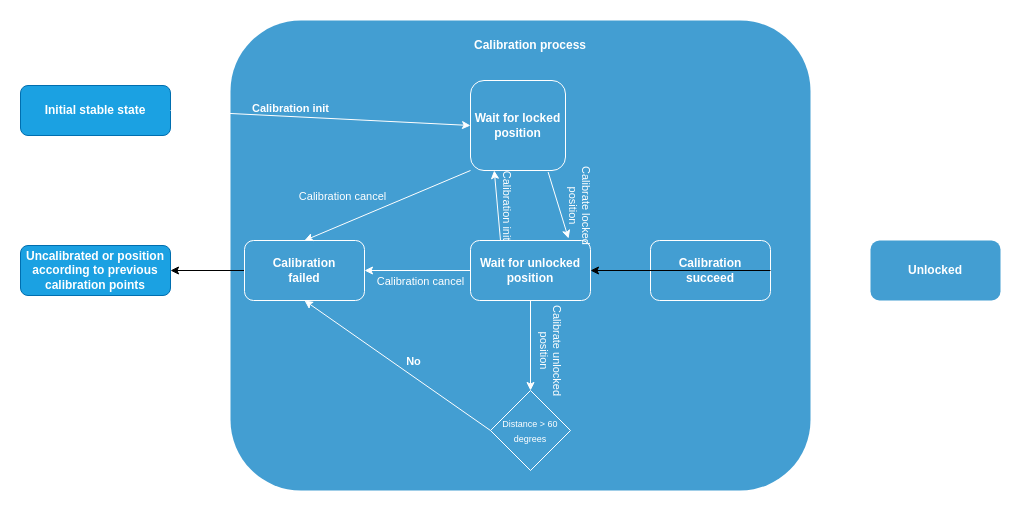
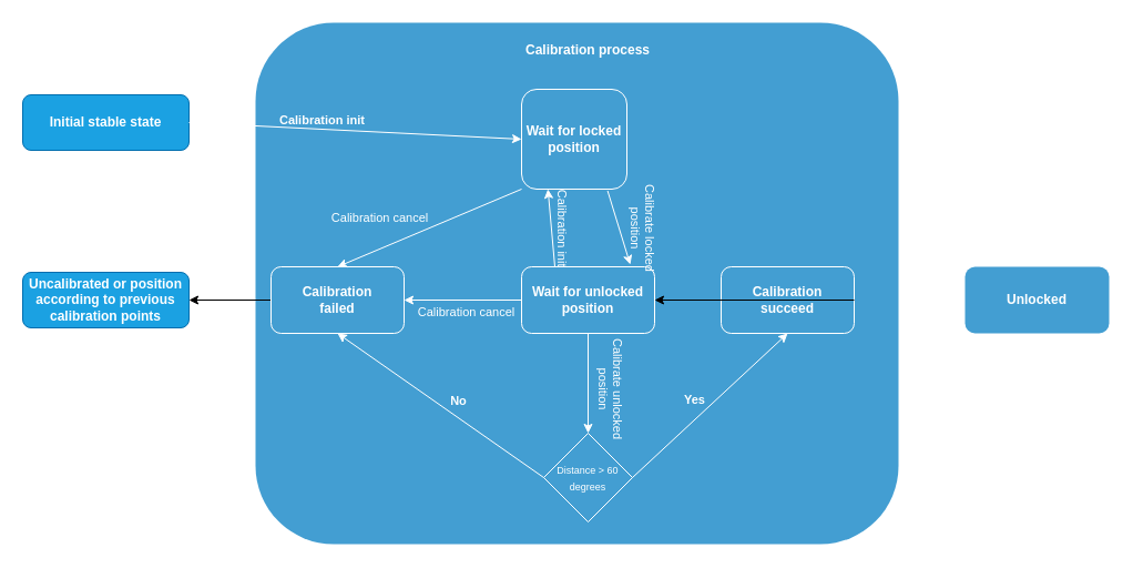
+ <mxCell id="16" value="" style="endArrow=classic;html=1;exitX=1;exitY=0.5;exitDx=0;exitDy=0;entryX=0.5;entryY=1;entryDx=0;entryDy=0;fontColor=#FFFFFF;strokeColor=#FFFFFF;" parent="1" source="15" target="21" edge="1"><mxGeometry relative="1" as="geometry"><mxPoint x="370" y="410" as="sourcePoint" /><mxPoint x="170" y="360" as="targetPoint" /></mxGeometry></mxCell>
+ <mxCell id="17" value="&lt;b&gt;Yes&lt;/b&gt;" style="edgeLabel;resizable=0;html=1;align=center;verticalAlign=middle;fillColor=#439ED2;labelBackgroundColor=none;fontColor=#FFFFFF;" parent="16" connectable="0" vertex="1"><mxGeometry relative="1" as="geometry"><mxPoint x="-15" y="-5" as="offset" /></mxGeometry></mxCell>
